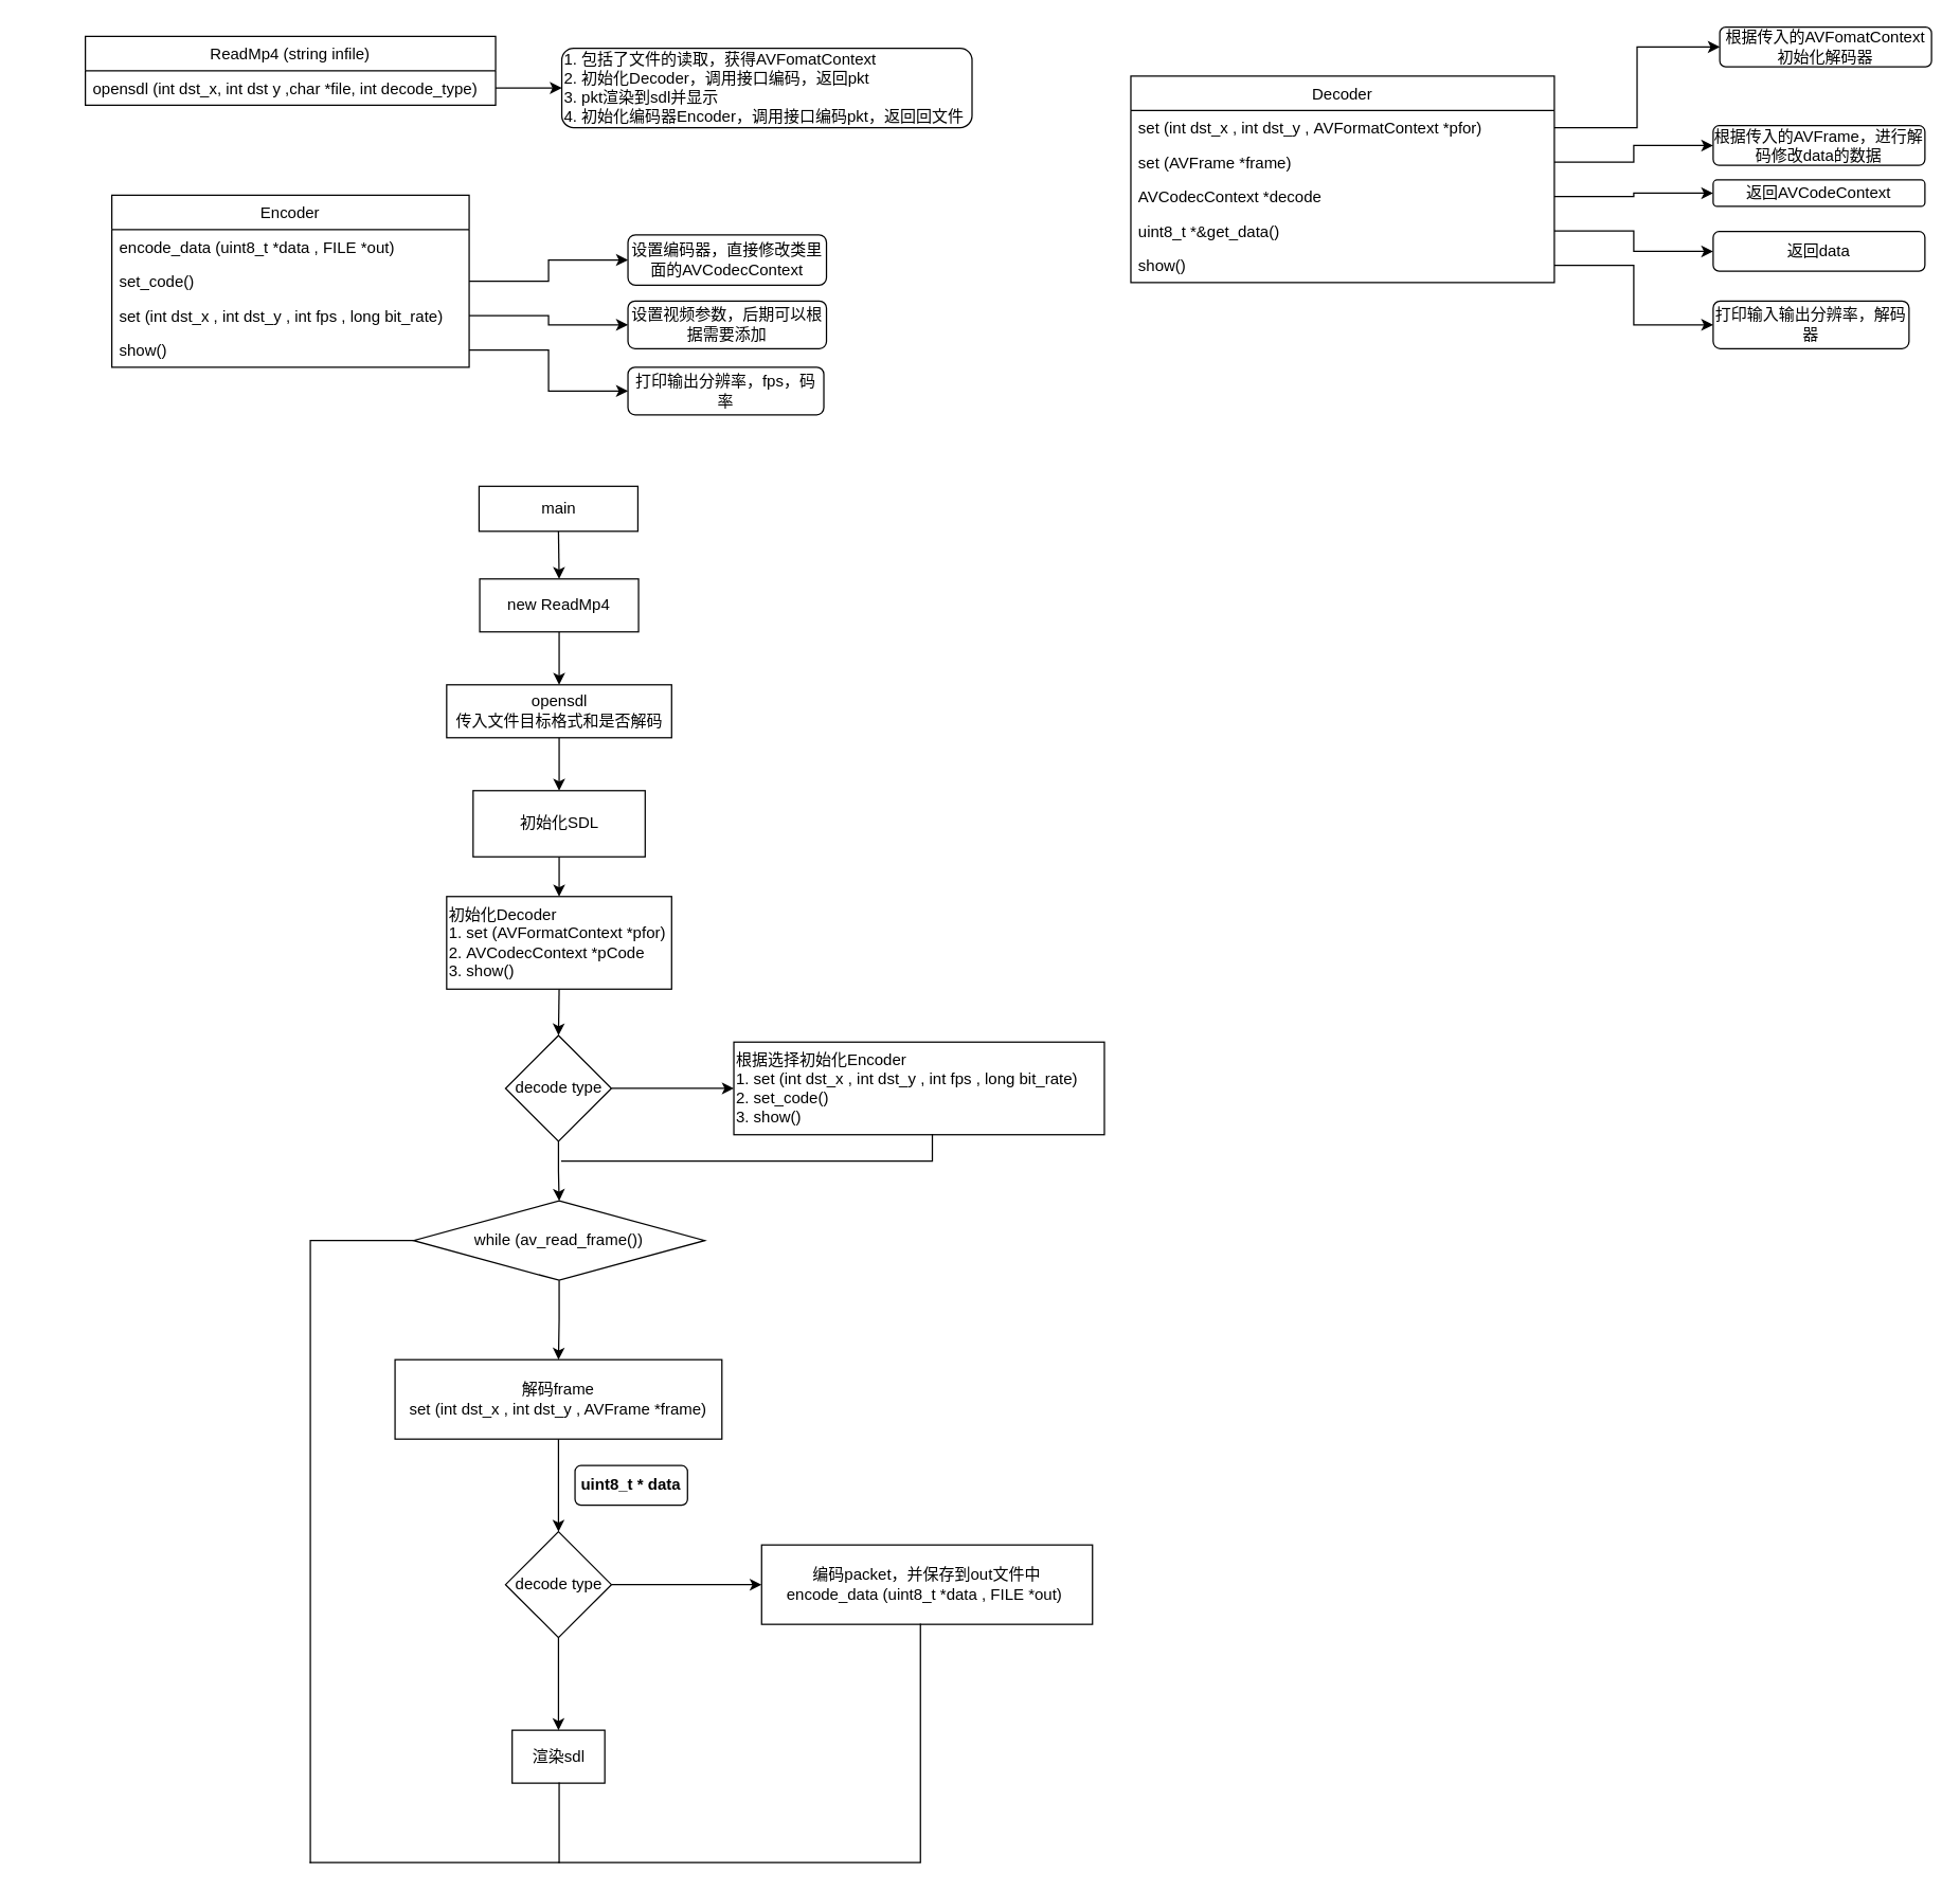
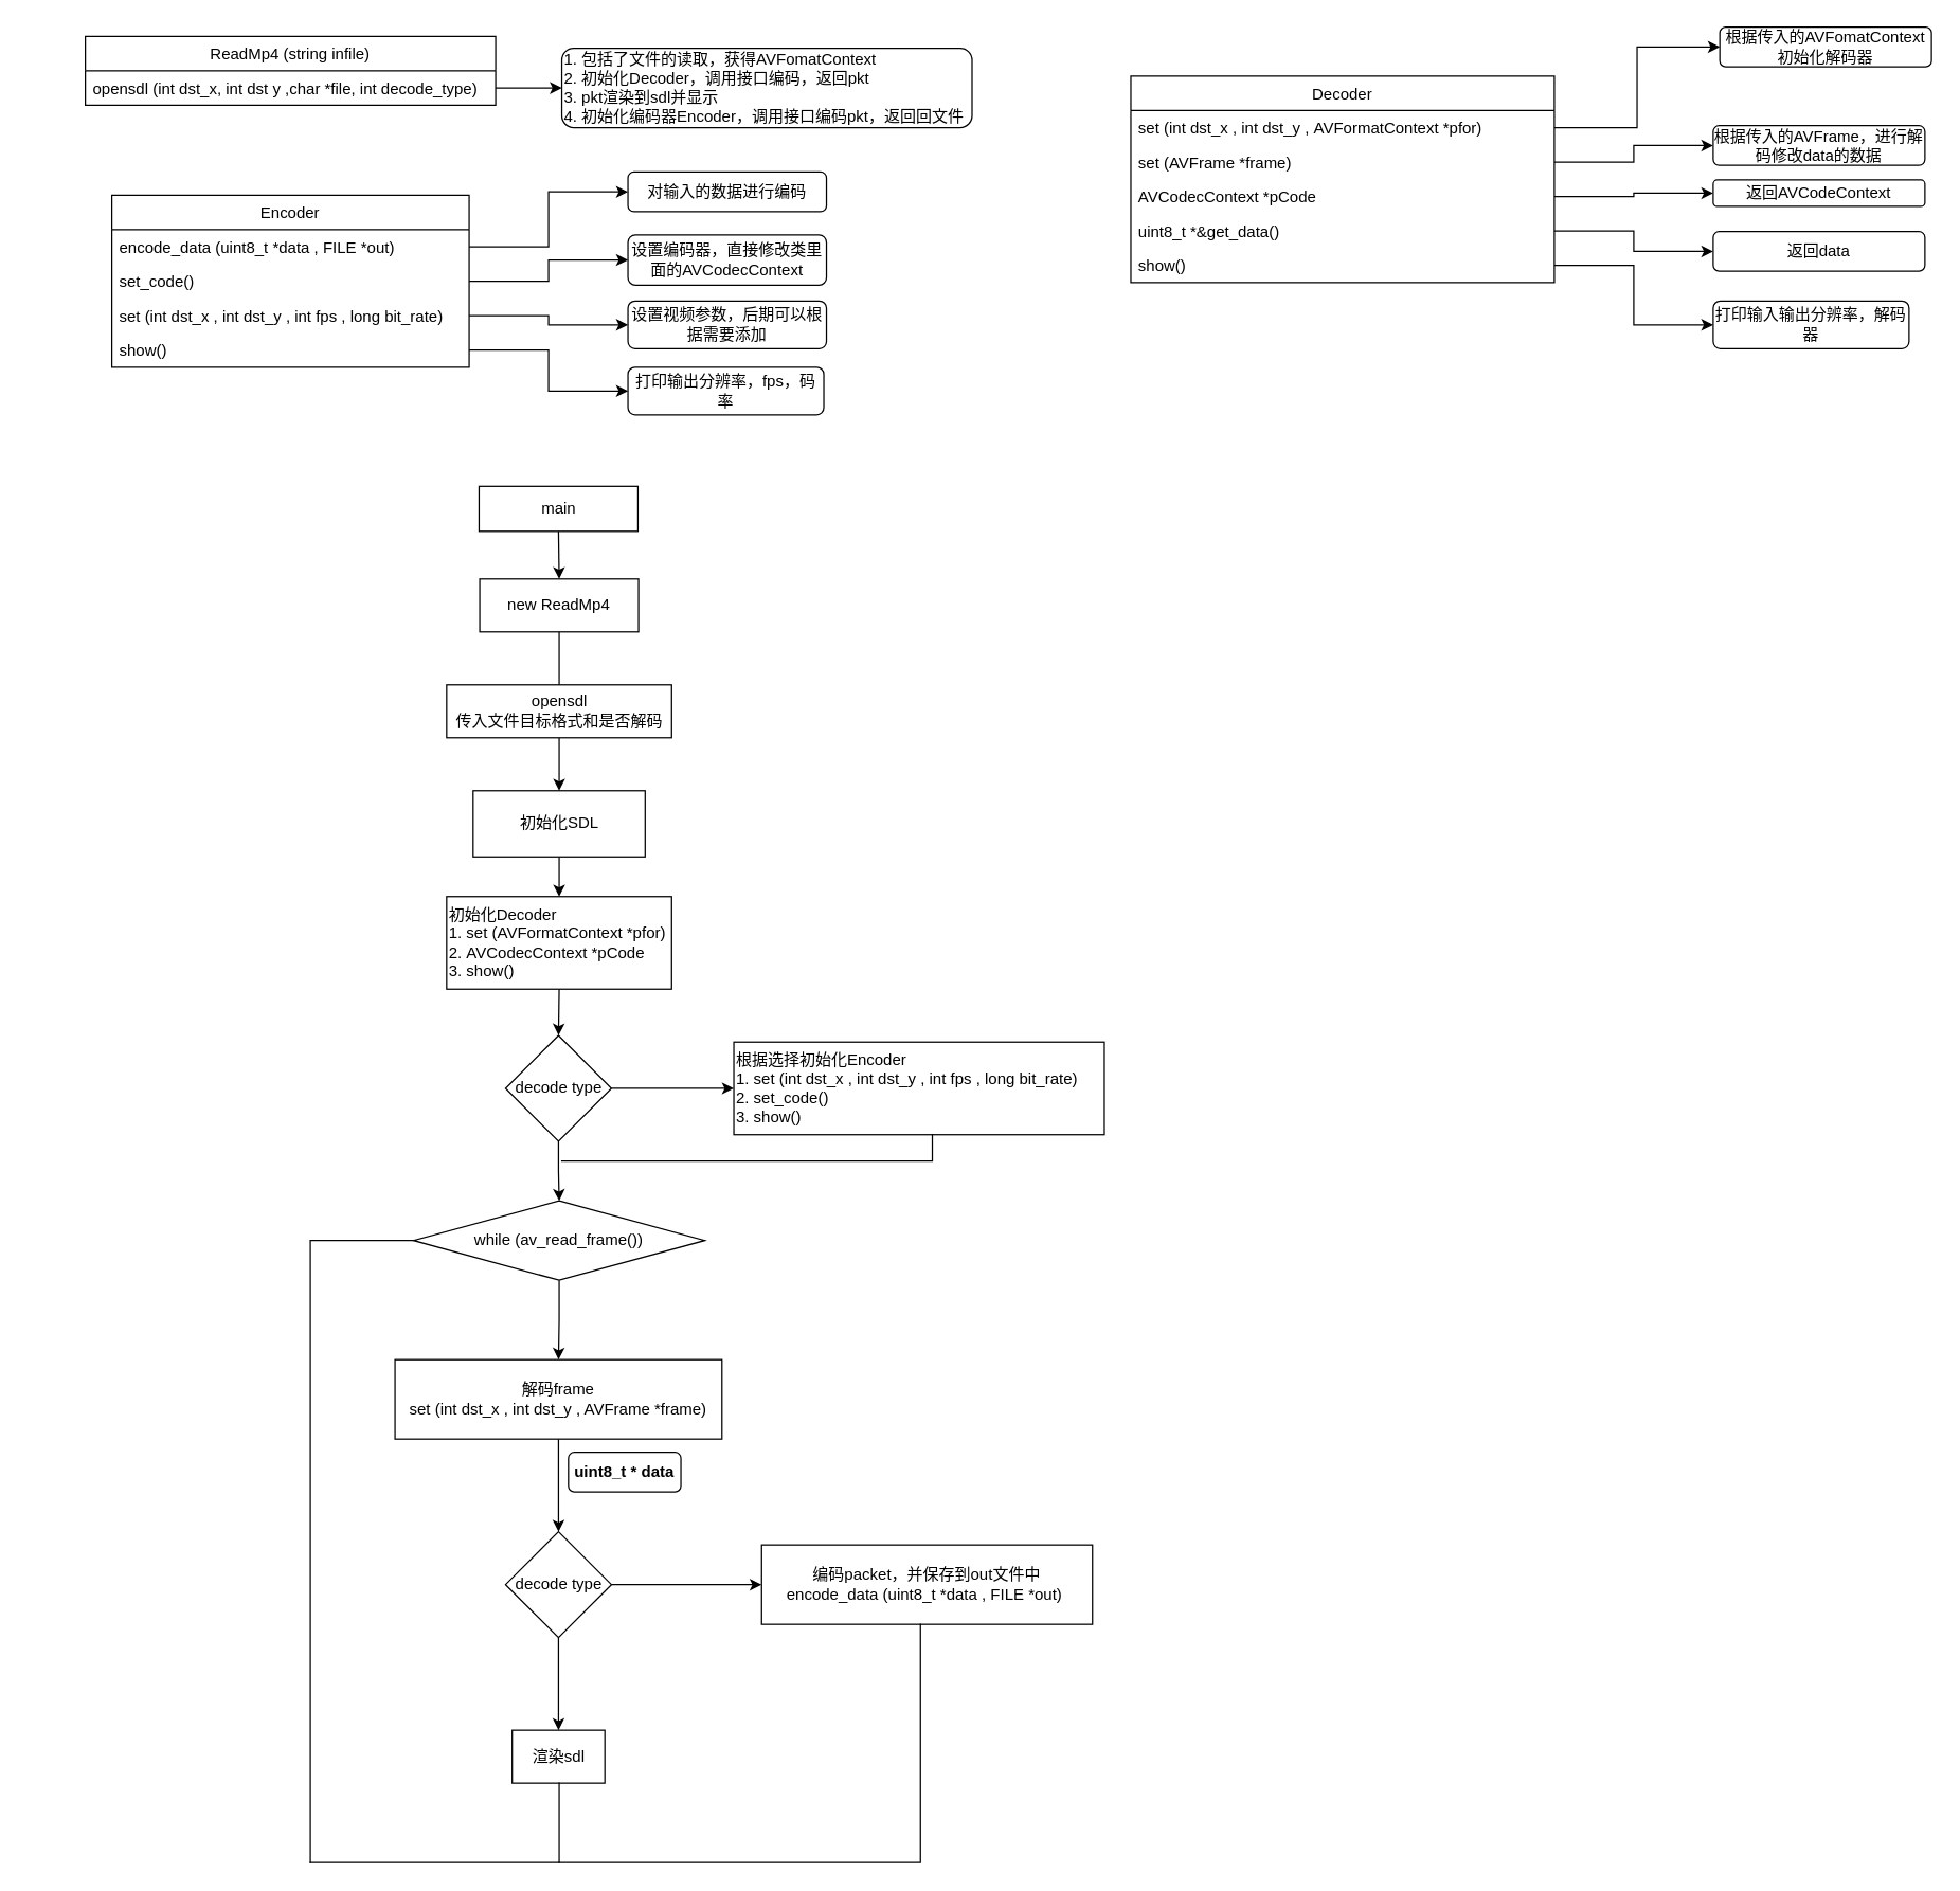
+ <mxCell id="15" value="对输入的数据进行编码" style="rounded=1;whiteSpace=wrap;html=1;" parent="1" vertex="1"><mxGeometry x="474" y="129.5" width="150" height="30" as="geometry" /></mxCell>
- <mxCell id="12" value="AVCodecContext *decode" style="text;strokeColor=none;fillColor=none;align=left;verticalAlign=top;spacingLeft=4;spacingRight=4;overflow=hidden;rotatable=0;points=[[0,0.5],[1,0.5]];portConstraint=eastwest;" parent="9" vertex="1"><mxGeometry y="78" width="320" height="26" as="geometry" /></mxCell>
+ <mxCell id="12" value="AVCodecContext *pCode" style="text;strokeColor=none;fillColor=none;align=left;verticalAlign=top;spacingLeft=4;spacingRight=4;overflow=hidden;rotatable=0;points=[[0,0.5],[1,0.5]];portConstraint=eastwest;" parent="9" vertex="1"><mxGeometry y="78" width="320" height="26" as="geometry" /></mxCell>
+ <mxCell id="17" style="edgeStyle=orthogonalEdgeStyle;rounded=0;orthogonalLoop=1;jettySize=auto;html=1;exitX=1;exitY=0.5;exitDx=0;exitDy=0;entryX=0;entryY=0.5;entryDx=0;entryDy=0;" parent="1" source="5" target="15" edge="1"><mxGeometry relative="1" as="geometry" /></mxCell>
- <mxCell id="46" style="edgeStyle=orthogonalEdgeStyle;rounded=0;orthogonalLoop=1;jettySize=auto;html=1;exitX=0.5;exitY=1;exitDx=0;exitDy=0;entryX=0.5;entryY=0;entryDx=0;entryDy=0;" parent="1" source="47" target="32" edge="1"><mxGeometry relative="1" as="geometry" /></mxCell>
+ <mxCell id="46" style="edgeStyle=orthogonalEdgeStyle;rounded=0;orthogonalLoop=1;jettySize=auto;html=1;exitX=0.5;exitY=1;exitDx=0;exitDy=0;entryX=0.5;entryY=0;entryDx=0;entryDy=0;endArrow=none;" parent="1" source="47" target="32" edge="1"><mxGeometry relative="1" as="geometry" /></mxCell>
- <mxCell id="42" value="&lt;span style=&quot;text-align: left&quot;&gt;&lt;b&gt;uint8_t * data&lt;/b&gt;&lt;/span&gt;" style="rounded=1;whiteSpace=wrap;html=1;" parent="1" vertex="1"><mxGeometry x="434" y="1107" width="85" height="30" as="geometry" /></mxCell>
+ <mxCell id="42" value="&lt;span style=&quot;text-align: left&quot;&gt;&lt;b&gt;uint8_t * data&lt;/b&gt;&lt;/span&gt;" style="rounded=1;whiteSpace=wrap;html=1;" parent="1" vertex="1"><mxGeometry x="429" y="1097" width="85" height="30" as="geometry" /></mxCell>
